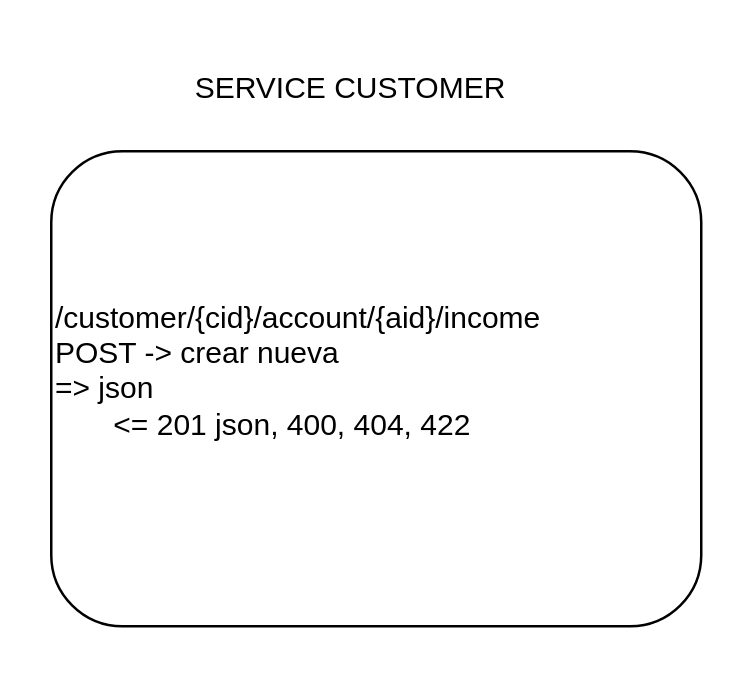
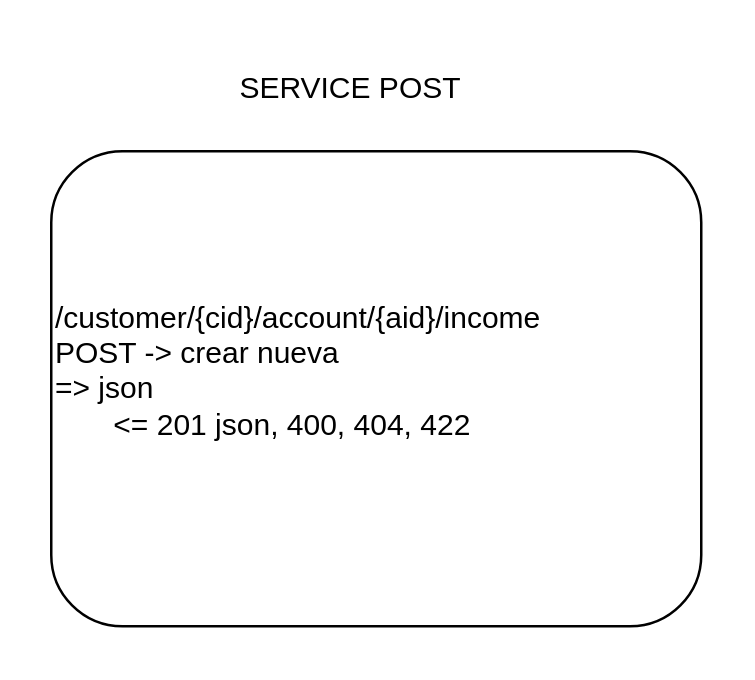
- <mxCell id="2" value="SERVICE CUSTOMER" style="text;html=1;align=center;verticalAlign=middle;whiteSpace=wrap;rounded=0;" parent="1" vertex="1"><mxGeometry x="57" y="20" width="166" height="30" as="geometry" /></mxCell>
+ <mxCell id="2" value="SERVICE POST" style="text;html=1;align=center;verticalAlign=middle;whiteSpace=wrap;rounded=0;" parent="1" vertex="1"><mxGeometry x="57" y="20" width="166" height="30" as="geometry" /></mxCell>
